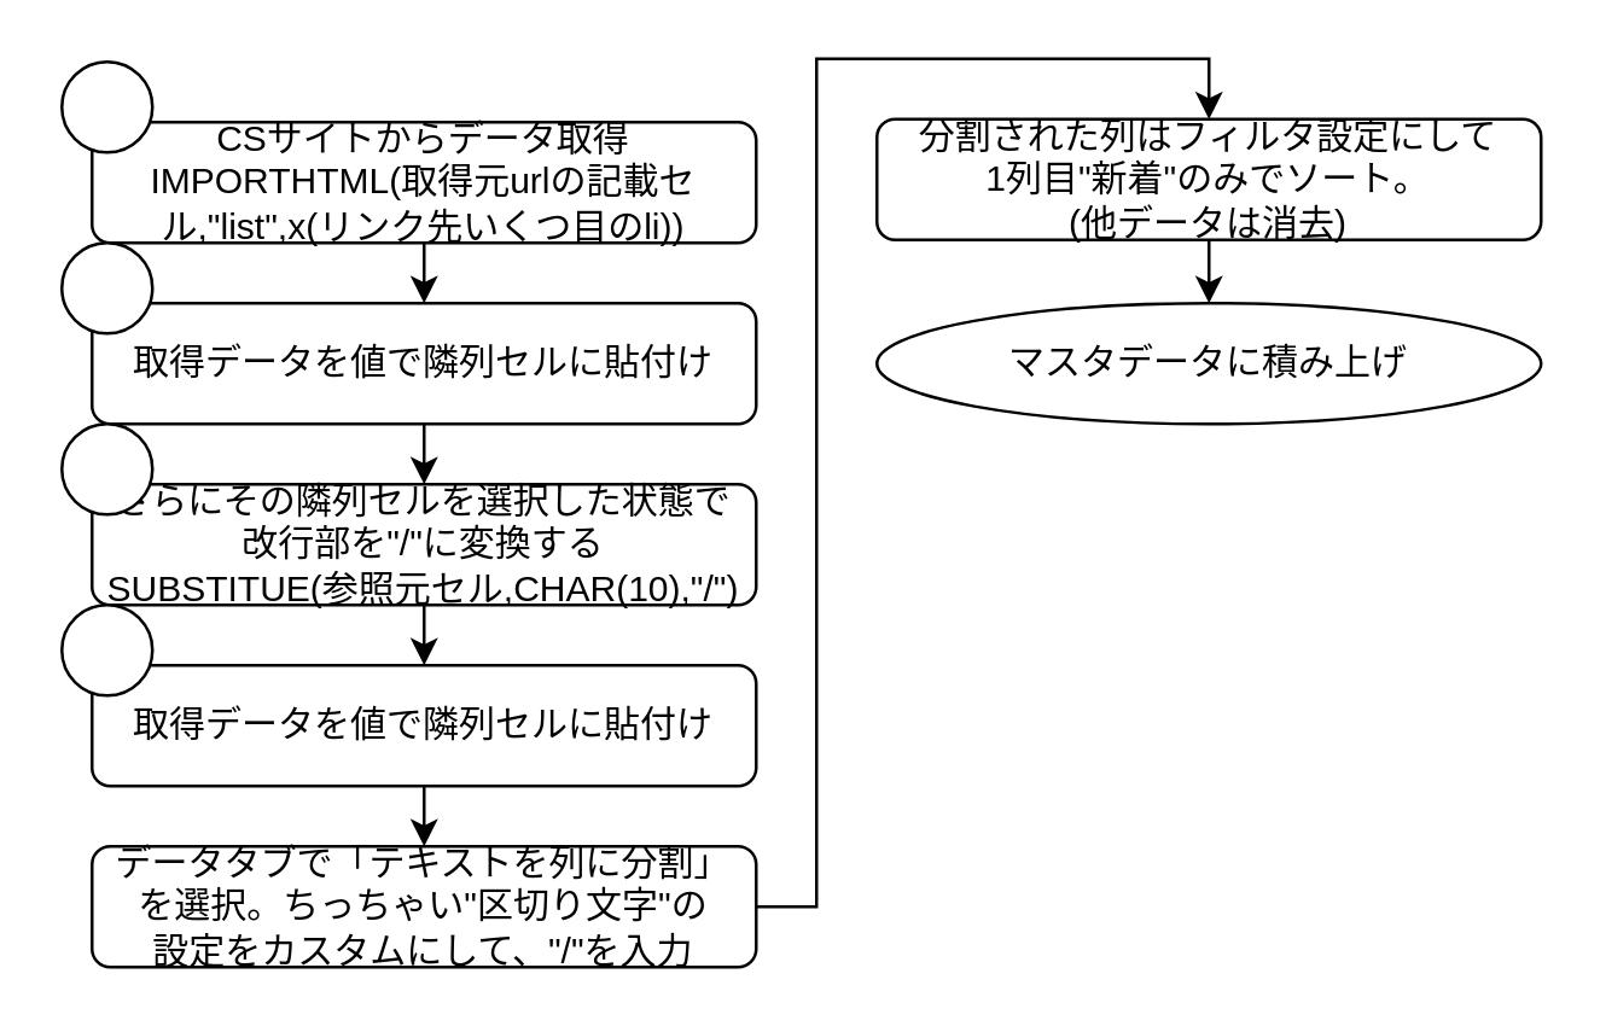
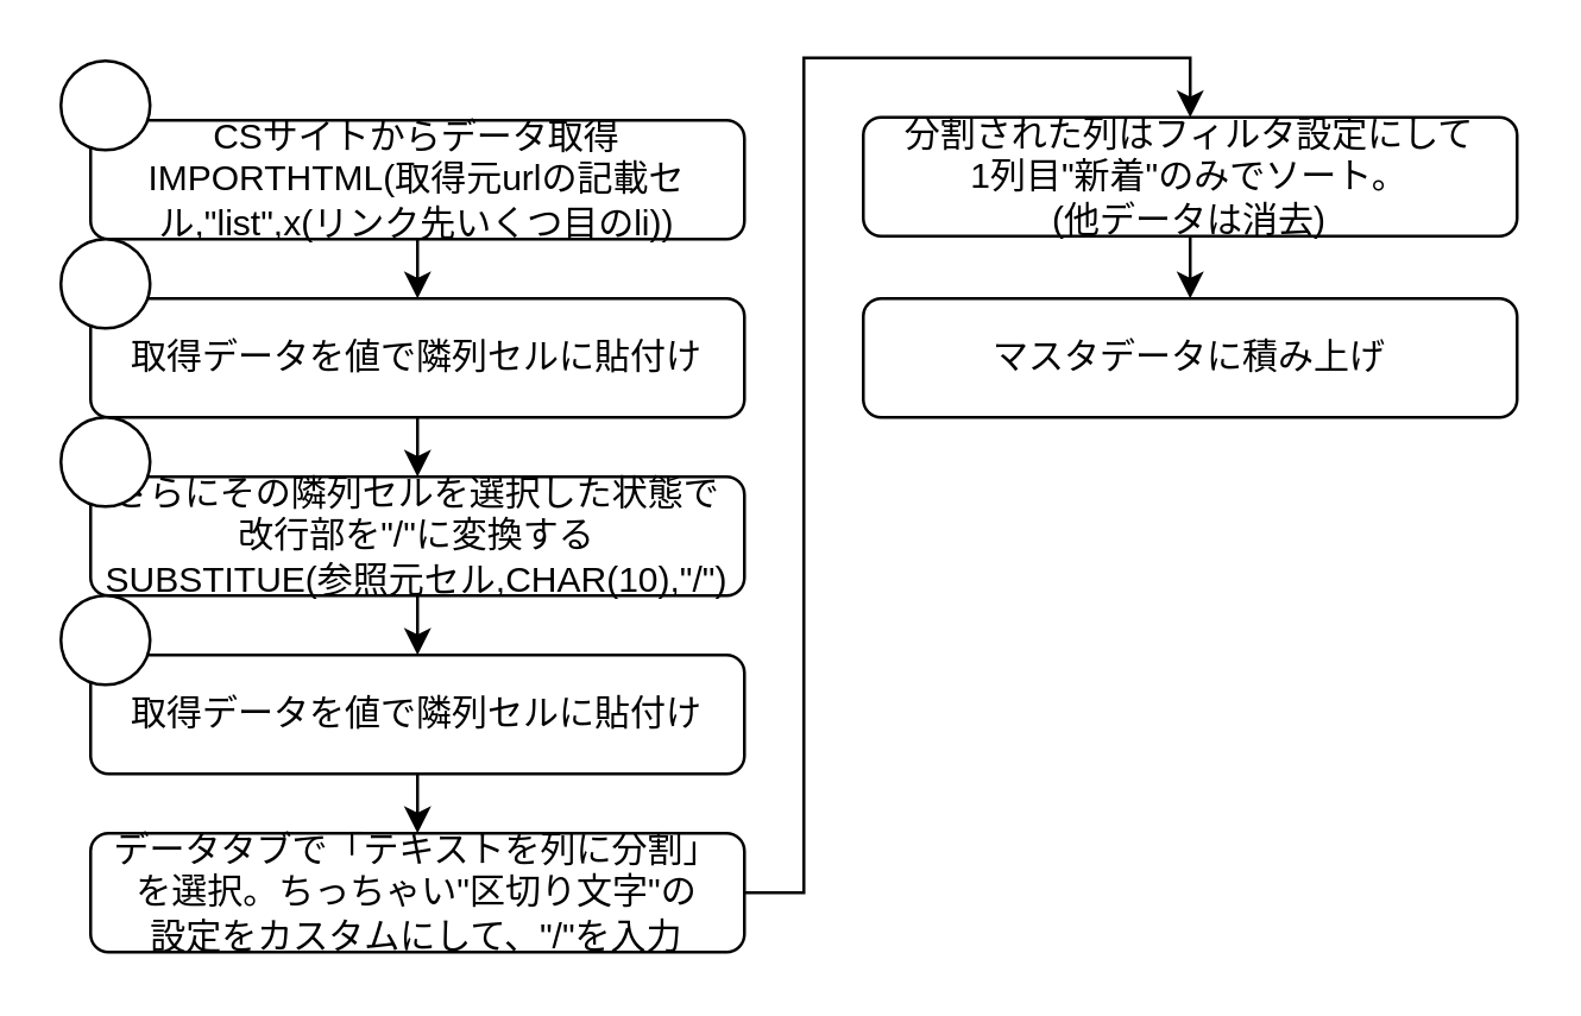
- <mxCell id="14" value="マスタデータに積み上げ" style="ellipse;whiteSpace=wrap;html=1;" parent="1" vertex="1"><mxGeometry x="290" y="100" width="220" height="40" as="geometry" /></mxCell>
+ <mxCell id="14" value="マスタデータに積み上げ" style="rounded=1;whiteSpace=wrap;html=1;" parent="1" vertex="1"><mxGeometry x="290" y="100" width="220" height="40" as="geometry" /></mxCell>
